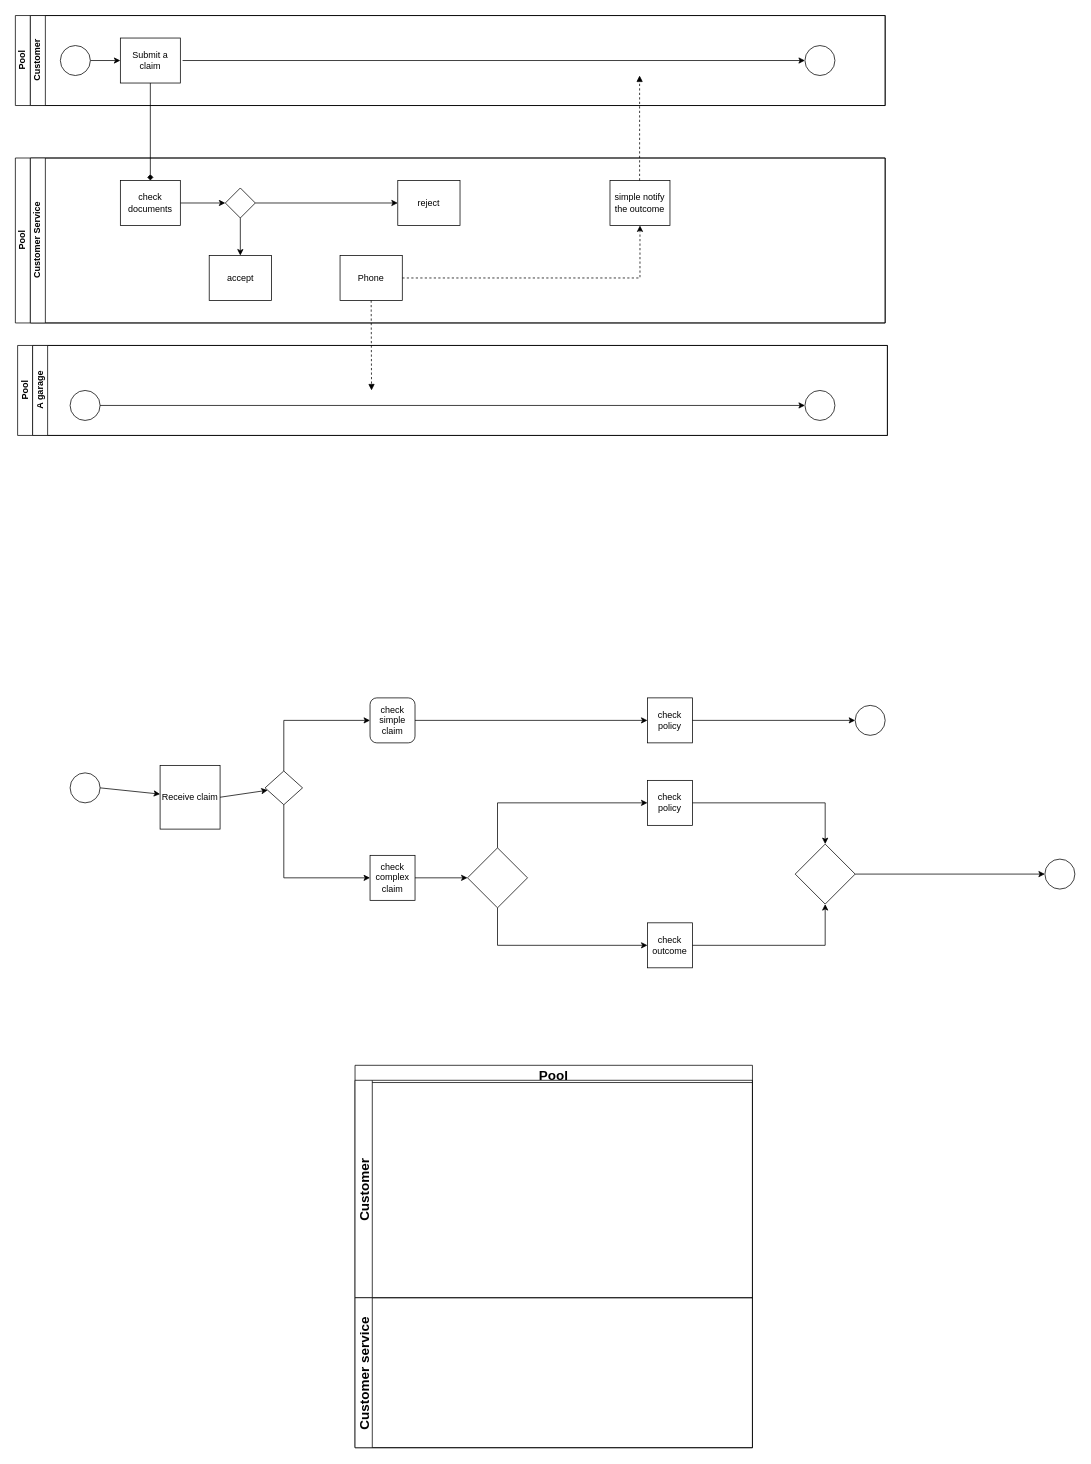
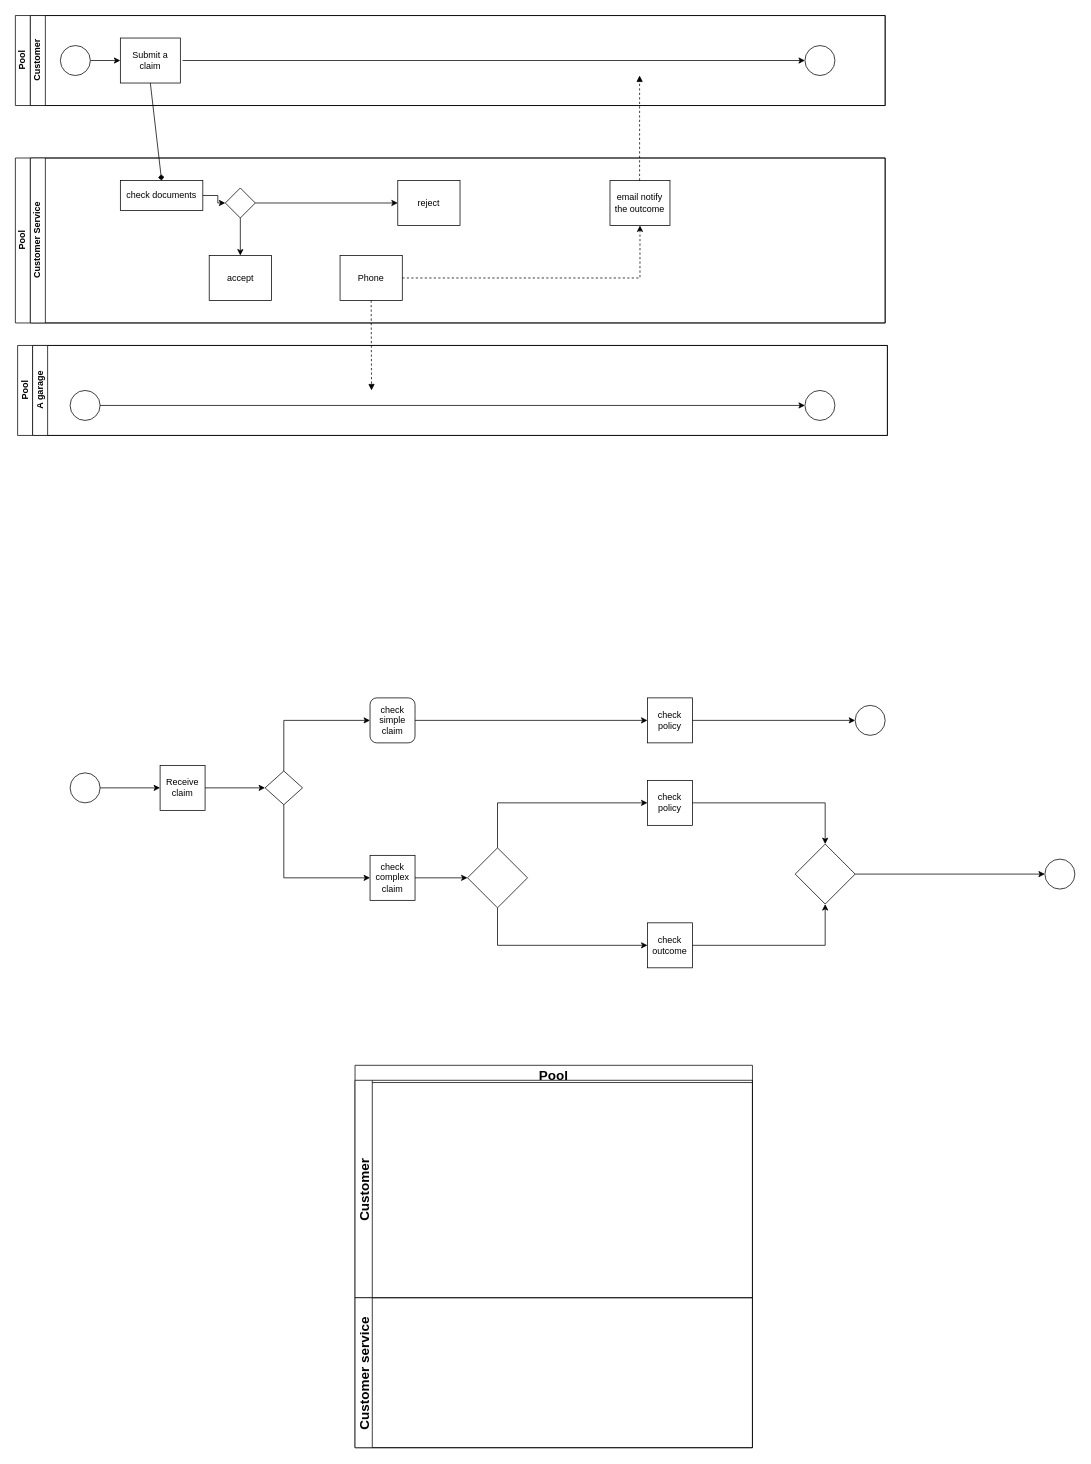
- <mxCell id="12" value="check documents" style="rounded=0;whiteSpace=wrap;html=1;fontFamily=Helvetica;fontSize=12;fontColor=#000000;align=center;" vertex="1" parent="10"><mxGeometry x="120" y="30" width="80" height="60" as="geometry" /></mxCell>
+ <mxCell id="12" value="check documents" style="rounded=0;whiteSpace=wrap;html=1;fontFamily=Helvetica;fontSize=12;fontColor=#000000;align=center;" vertex="1" parent="10"><mxGeometry x="120" y="30" width="110" height="40" as="geometry" /></mxCell>
- <mxCell id="14" value="simple notify the outcome" style="rounded=0;whiteSpace=wrap;html=1;fontFamily=Helvetica;fontSize=12;fontColor=#000000;align=center;" parent="10" vertex="1"><mxGeometry x="773" y="30" width="80" height="60" as="geometry" /></mxCell>
+ <mxCell id="14" value="email notify the outcome" style="rounded=0;whiteSpace=wrap;html=1;fontFamily=Helvetica;fontSize=12;fontColor=#000000;align=center;" parent="10" vertex="1"><mxGeometry x="773" y="30" width="80" height="60" as="geometry" /></mxCell>
- <mxCell id="33" value="Receive claim" style="whiteSpace=wrap;html=1;aspect=fixed;" vertex="1" parent="1"><mxGeometry x="213" y="1020" width="80" height="85" as="geometry" /></mxCell>
+ <mxCell id="33" value="Receive claim" style="whiteSpace=wrap;html=1;aspect=fixed;" vertex="1" parent="1"><mxGeometry x="213" y="1020" width="60" height="60" as="geometry" /></mxCell>
